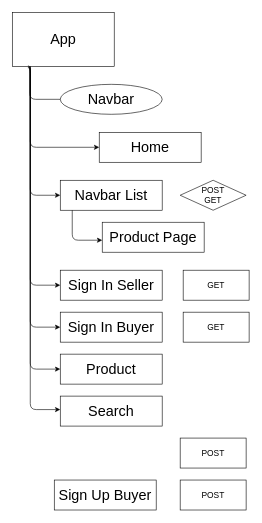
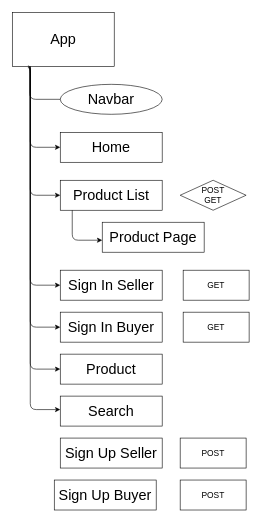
- <mxCell id="4" value="&lt;font style=&quot;font-size: 24px&quot;&gt;Home&lt;/font&gt;" style="rounded=0;whiteSpace=wrap;html=1;" vertex="1" parent="1"><mxGeometry x="165" y="220" width="170" height="50" as="geometry" /></mxCell>
+ <mxCell id="4" value="&lt;font style=&quot;font-size: 24px&quot;&gt;Home&lt;/font&gt;" style="rounded=0;whiteSpace=wrap;html=1;" vertex="1" parent="1"><mxGeometry x="100" y="220" width="170" height="50" as="geometry" /></mxCell>
- <mxCell id="5" value="&lt;font style=&quot;font-size: 24px&quot;&gt;Navbar List&lt;/font&gt;" style="rounded=0;whiteSpace=wrap;html=1;" vertex="1" parent="1"><mxGeometry x="100" y="300" width="170" height="50" as="geometry" /></mxCell>
+ <mxCell id="5" value="&lt;font style=&quot;font-size: 24px&quot;&gt;Product List&lt;/font&gt;" style="rounded=0;whiteSpace=wrap;html=1;" vertex="1" parent="1"><mxGeometry x="100" y="300" width="170" height="50" as="geometry" /></mxCell>
+ <mxCell id="22" value="&lt;font style=&quot;font-size: 24px&quot;&gt;Sign Up Seller&lt;/font&gt;" style="rounded=0;whiteSpace=wrap;html=1;" vertex="1" parent="1"><mxGeometry x="100" y="730" width="170" height="50" as="geometry" /></mxCell>
